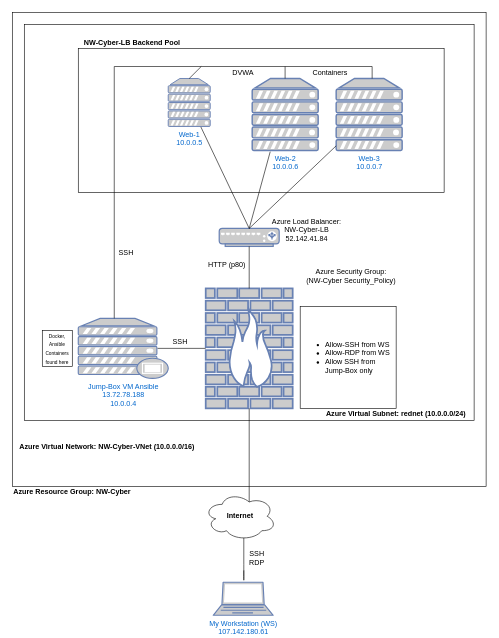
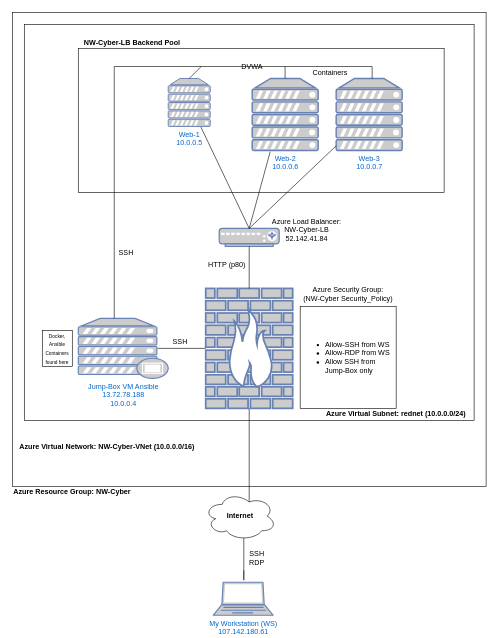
- <mxCell id="35" value="DVWA" style="text;html=1;strokeColor=none;fillColor=none;align=center;verticalAlign=middle;whiteSpace=wrap;rounded=0;" parent="1" vertex="1"><mxGeometry x="385" y="110" width="40" height="20" as="geometry" /></mxCell>
+ <mxCell id="35" value="DVWA" style="text;html=1;strokeColor=none;fillColor=none;align=center;verticalAlign=middle;whiteSpace=wrap;rounded=0;" parent="1" vertex="1"><mxGeometry x="400" y="100" width="40" height="20" as="geometry" /></mxCell>
- <mxCell id="15" value="Azure Security Group: &lt;br&gt;(NW-Cyber Security_Policy)" style="text;html=1;strokeColor=none;fillColor=none;align=center;verticalAlign=middle;whiteSpace=wrap;rounded=0;" parent="1" vertex="1"><mxGeometry x="505" y="450" width="160" height="20" as="geometry" /></mxCell>
+ <mxCell id="15" value="Azure Security Group: &lt;br&gt;(NW-Cyber Security_Policy)" style="text;html=1;strokeColor=none;fillColor=none;align=center;verticalAlign=middle;whiteSpace=wrap;rounded=0;" parent="1" vertex="1"><mxGeometry x="500" y="480" width="160" height="20" as="geometry" /></mxCell>
